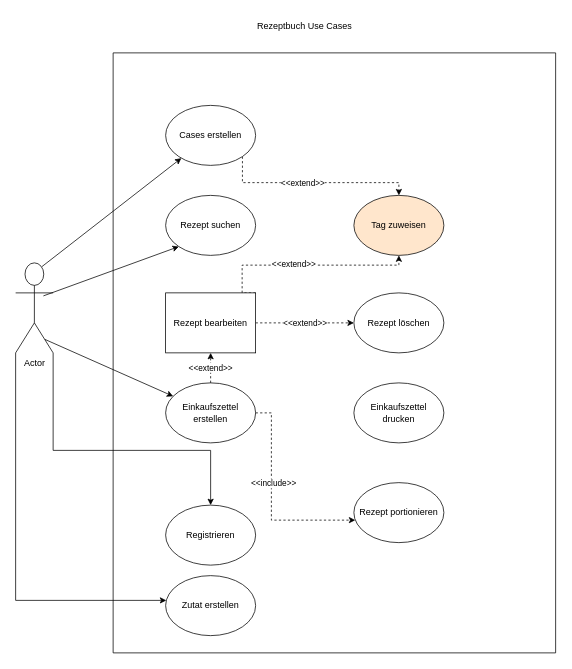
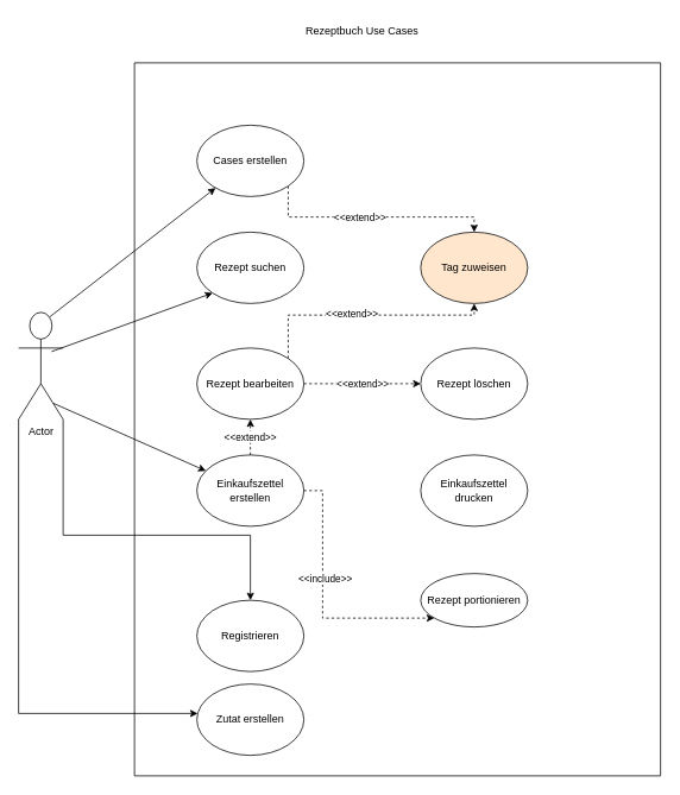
- <mxCell id="13" value="Rezept bearbeiten" style="whiteSpace=wrap;html=1;rounded=0;" vertex="1" parent="5"><mxGeometry x="70" y="320" width="120" height="80" as="geometry" /></mxCell>
+ <mxCell id="13" value="Rezept bearbeiten" style="ellipse;whiteSpace=wrap;html=1;" vertex="1" parent="5"><mxGeometry x="70" y="320" width="120" height="80" as="geometry" /></mxCell>
- <mxCell id="18" value="Rezept portionieren" style="ellipse;whiteSpace=wrap;html=1;" vertex="1" parent="5"><mxGeometry x="321" y="573" width="120" height="80" as="geometry" /></mxCell>
+ <mxCell id="18" value="Rezept portionieren" style="ellipse;whiteSpace=wrap;html=1;" vertex="1" parent="5"><mxGeometry x="321" y="573" width="120" height="60" as="geometry" /></mxCell>
